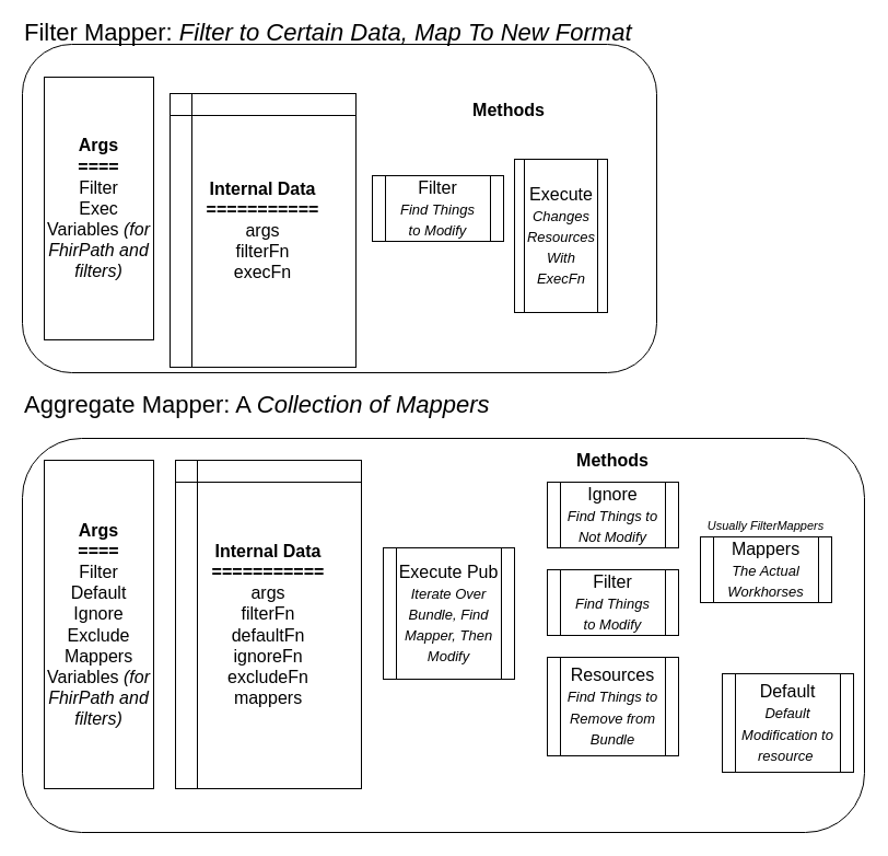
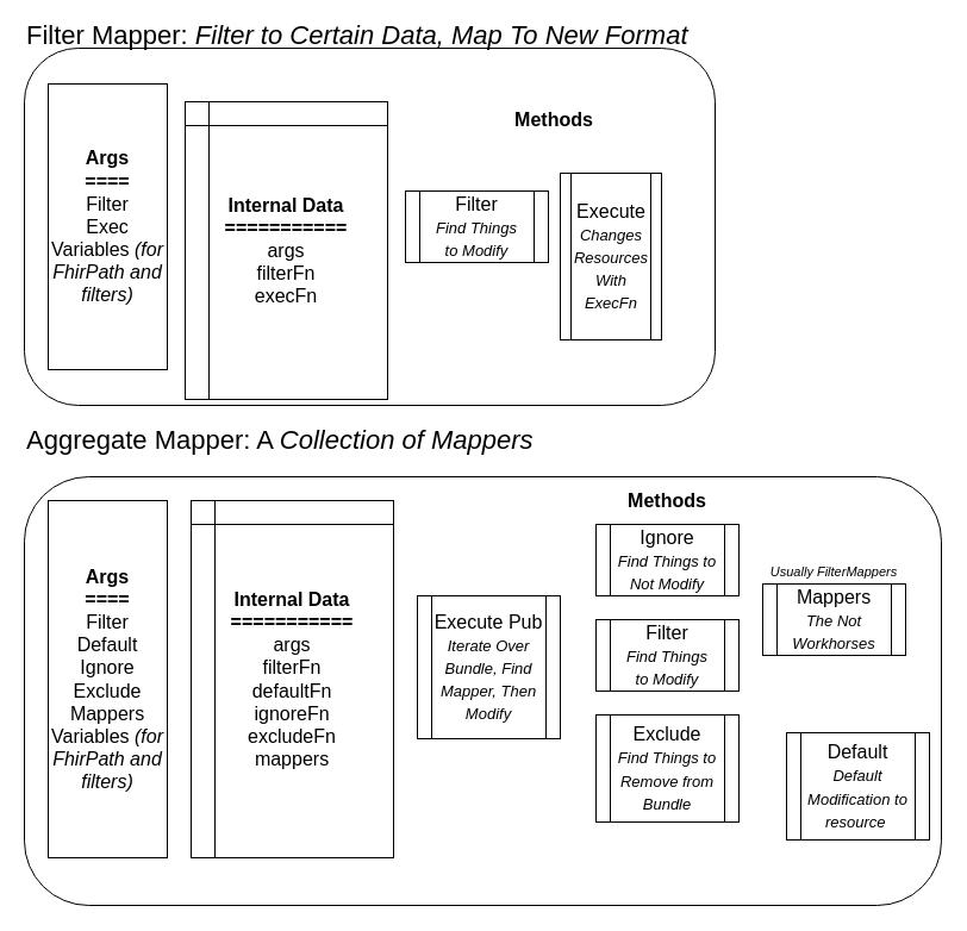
- <mxCell id="7" value="&lt;div&gt;Mappers&lt;/div&gt;&lt;div&gt;&lt;font size=&quot;1&quot;&gt;&lt;i style=&quot;font-size: 13px&quot;&gt;The Actual Workhorses&lt;/i&gt;&lt;/font&gt;&lt;br&gt;&lt;/div&gt;" style="shape=process;whiteSpace=wrap;html=1;backgroundOutline=1;fontSize=16;align=center;" vertex="1" parent="1"><mxGeometry x="640" y="490" width="120" height="60" as="geometry" /></mxCell>
+ <mxCell id="7" value="&lt;div&gt;Mappers&lt;/div&gt;&lt;div&gt;&lt;font size=&quot;1&quot;&gt;&lt;i style=&quot;font-size: 13px&quot;&gt;The Not Workhorses&lt;/i&gt;&lt;/font&gt;&lt;br&gt;&lt;/div&gt;" style="shape=process;whiteSpace=wrap;html=1;backgroundOutline=1;fontSize=16;align=center;" vertex="1" parent="1"><mxGeometry x="640" y="490" width="120" height="60" as="geometry" /></mxCell>
- <mxCell id="5" value="&lt;div&gt;Resources&lt;br&gt;&lt;/div&gt;&lt;font size=&quot;1&quot;&gt;&lt;i style=&quot;font-size: 13px&quot;&gt;Find Things to Remove from Bundle&lt;br&gt;&lt;/i&gt;&lt;/font&gt;" style="shape=process;whiteSpace=wrap;html=1;backgroundOutline=1;fontSize=16;align=center;" vertex="1" parent="1"><mxGeometry x="500" y="600" width="120" height="90" as="geometry" /></mxCell>
+ <mxCell id="5" value="&lt;div&gt;Exclude&lt;br&gt;&lt;/div&gt;&lt;font size=&quot;1&quot;&gt;&lt;i style=&quot;font-size: 13px&quot;&gt;Find Things to Remove from Bundle&lt;br&gt;&lt;/i&gt;&lt;/font&gt;" style="shape=process;whiteSpace=wrap;html=1;backgroundOutline=1;fontSize=16;align=center;" vertex="1" parent="1"><mxGeometry x="500" y="600" width="120" height="90" as="geometry" /></mxCell>
